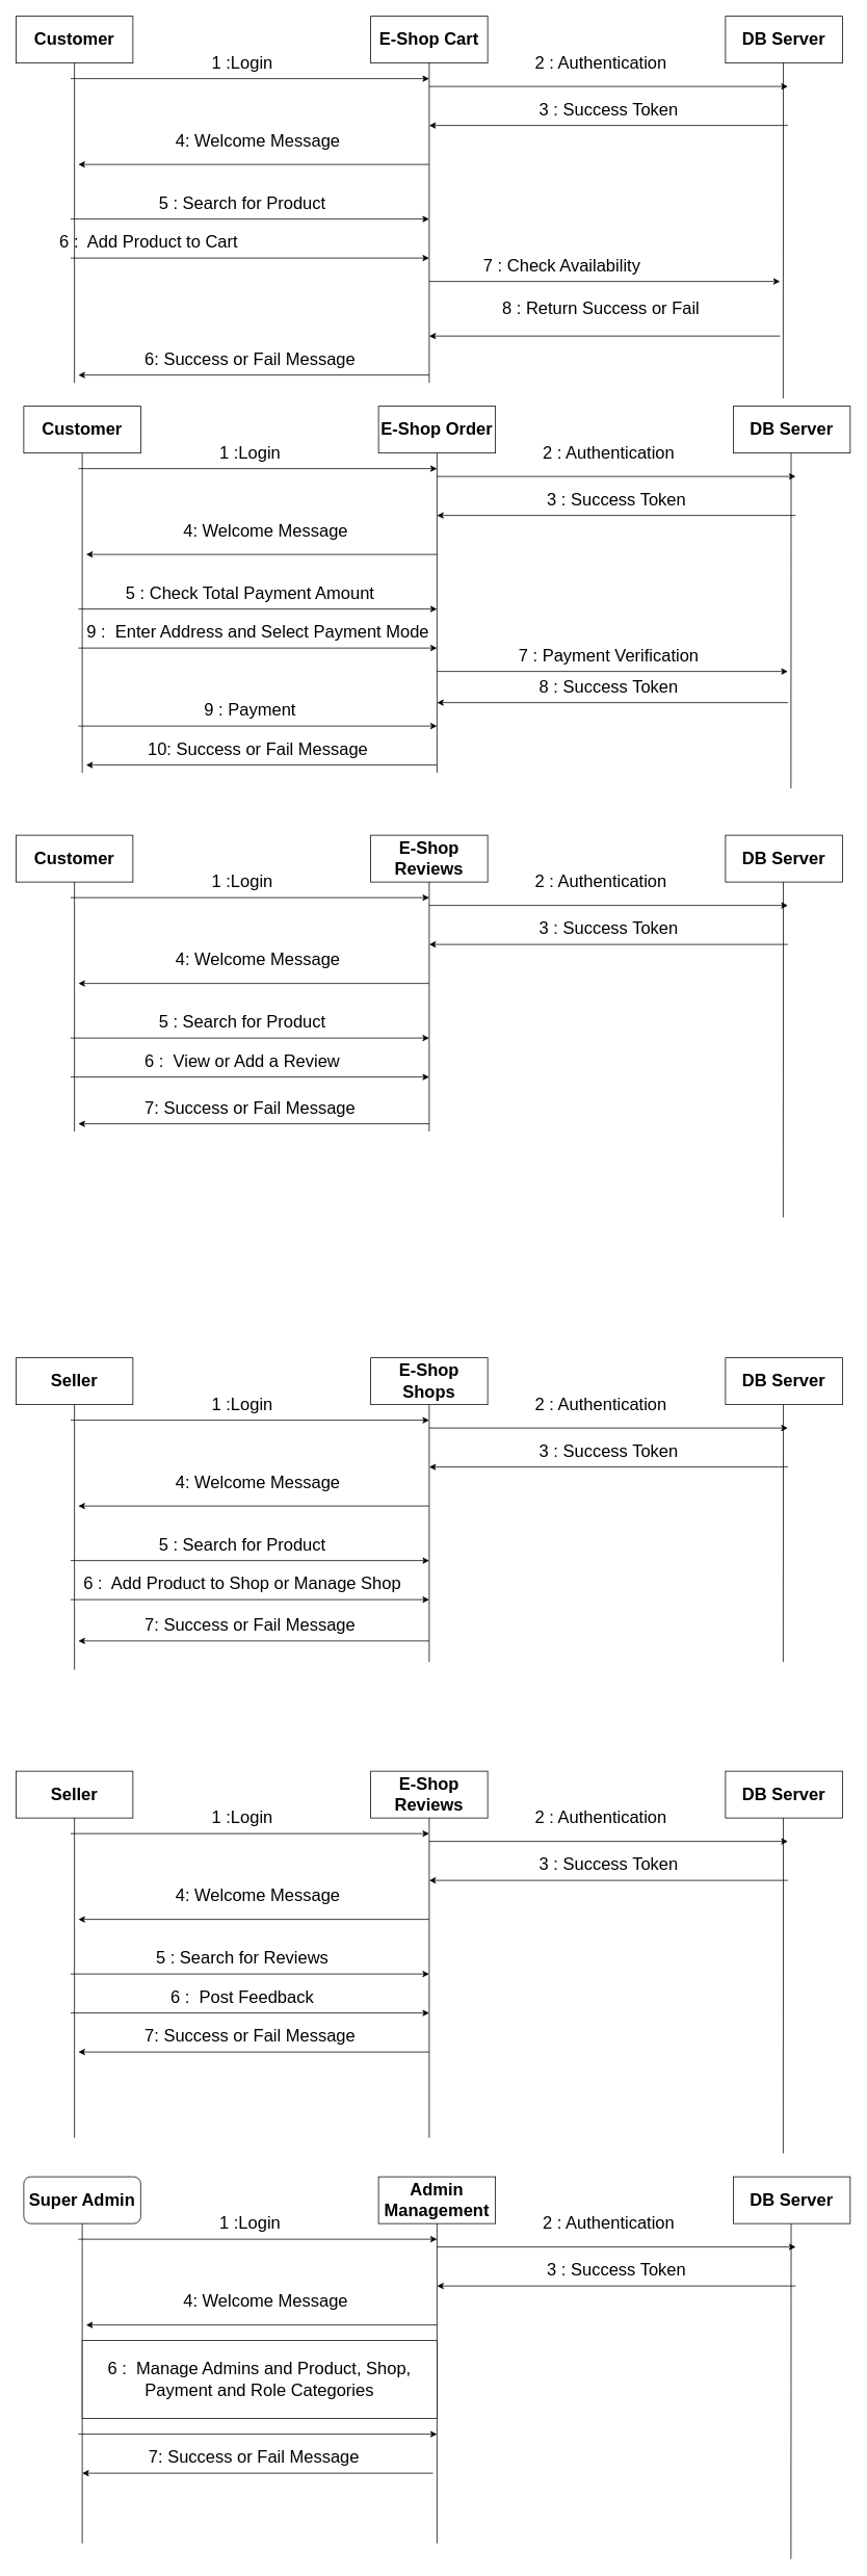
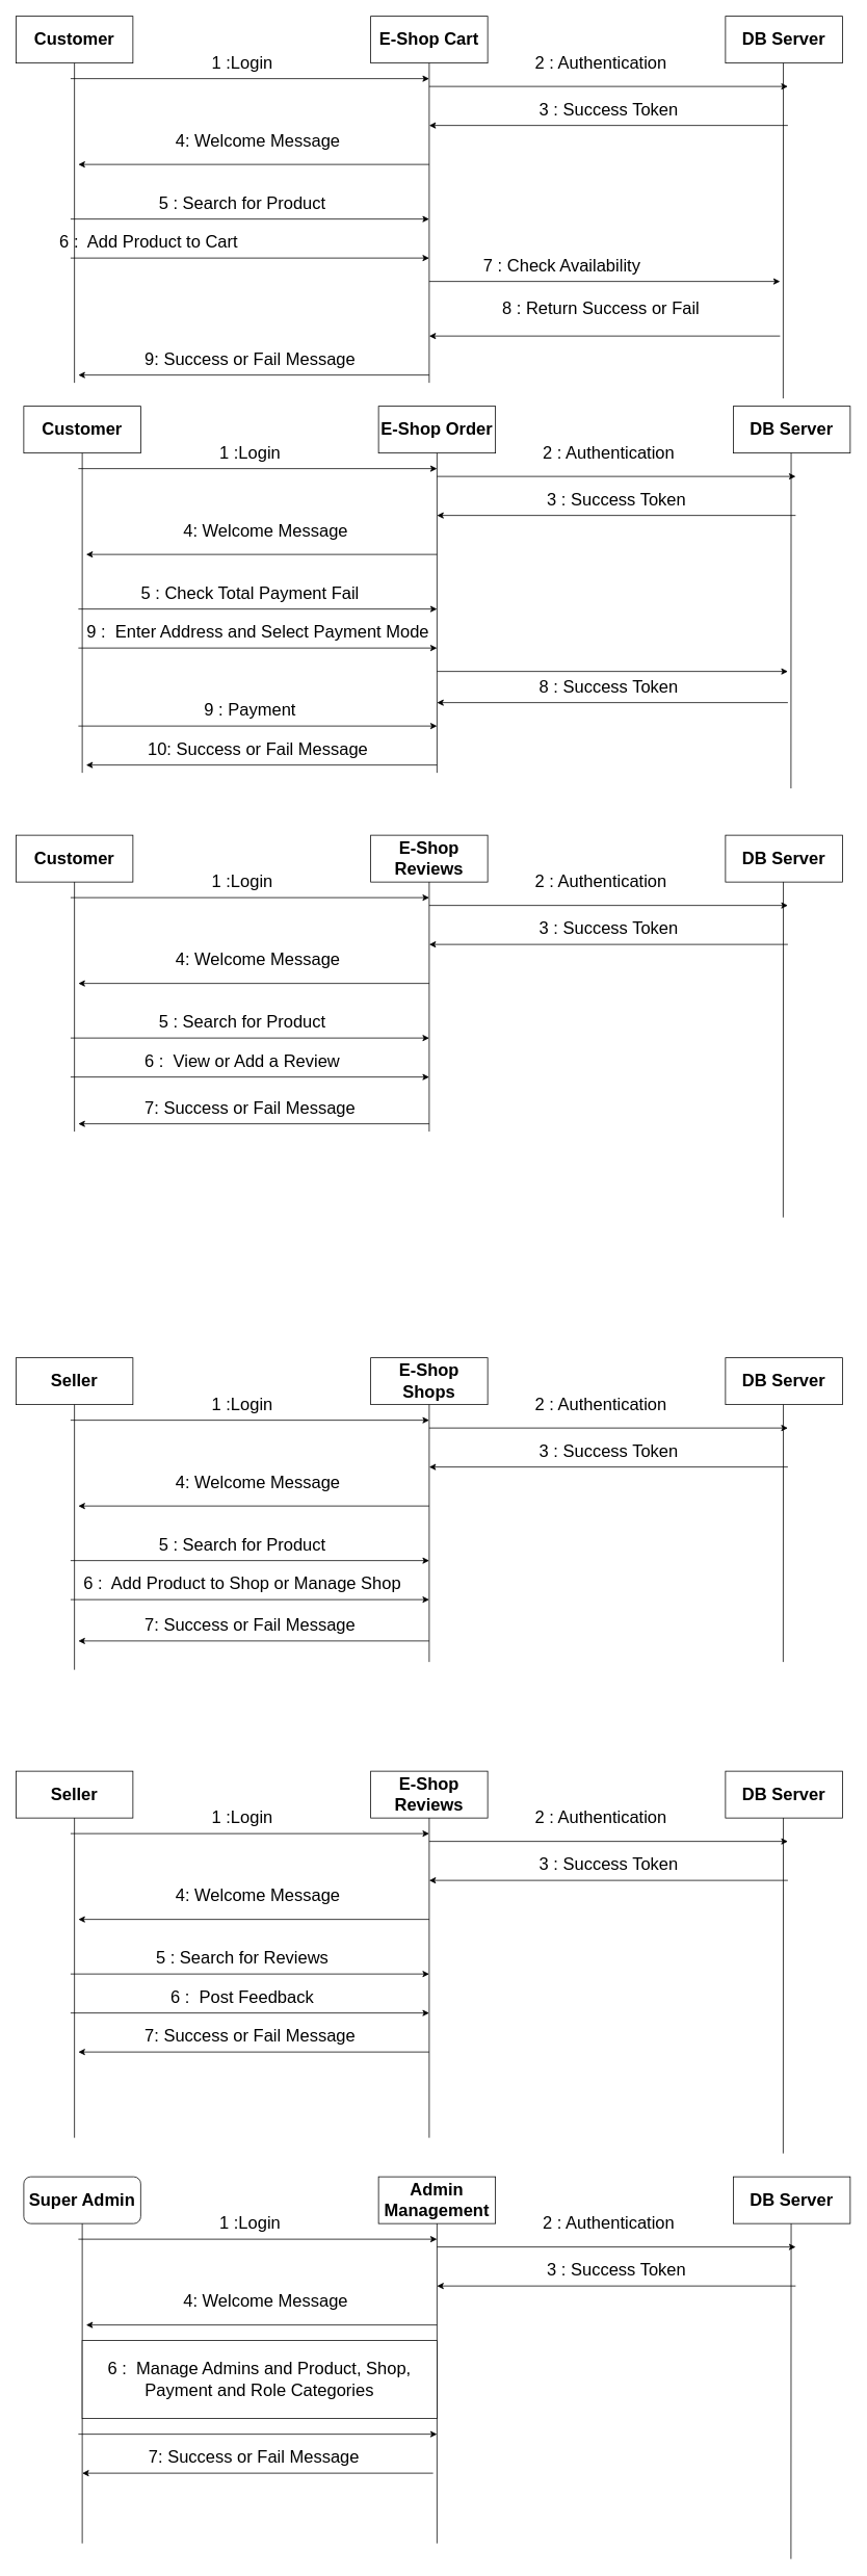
- <mxCell id="25" value="6: Success or Fail Message" style="text;html=1;align=center;verticalAlign=middle;resizable=0;points=[];autosize=1;strokeColor=none;fillColor=none;fontSize=22;" vertex="1" parent="1"><mxGeometry x="175" y="440" width="290" height="40" as="geometry" /></mxCell>
+ <mxCell id="25" value="9: Success or Fail Message" style="text;html=1;align=center;verticalAlign=middle;resizable=0;points=[];autosize=1;strokeColor=none;fillColor=none;fontSize=22;" vertex="1" parent="1"><mxGeometry x="175" y="440" width="290" height="40" as="geometry" /></mxCell>
- <mxCell id="41" value="5 : Check Total Payment Amount" style="text;html=1;align=center;verticalAlign=middle;resizable=0;points=[];autosize=1;strokeColor=none;fillColor=none;fontSize=22;" vertex="1" parent="1"><mxGeometry x="150" y="740" width="340" height="40" as="geometry" /></mxCell>
+ <mxCell id="41" value="5 : Check Total Payment Fail" style="text;html=1;align=center;verticalAlign=middle;resizable=0;points=[];autosize=1;strokeColor=none;fillColor=none;fontSize=22;" vertex="1" parent="1"><mxGeometry x="150" y="740" width="340" height="40" as="geometry" /></mxCell>
- <mxCell id="45" value="7 : Payment Verification" style="text;html=1;align=center;verticalAlign=middle;resizable=0;points=[];autosize=1;strokeColor=none;fillColor=none;fontSize=22;" vertex="1" parent="1"><mxGeometry x="655" y="820" width="250" height="40" as="geometry" /></mxCell>
